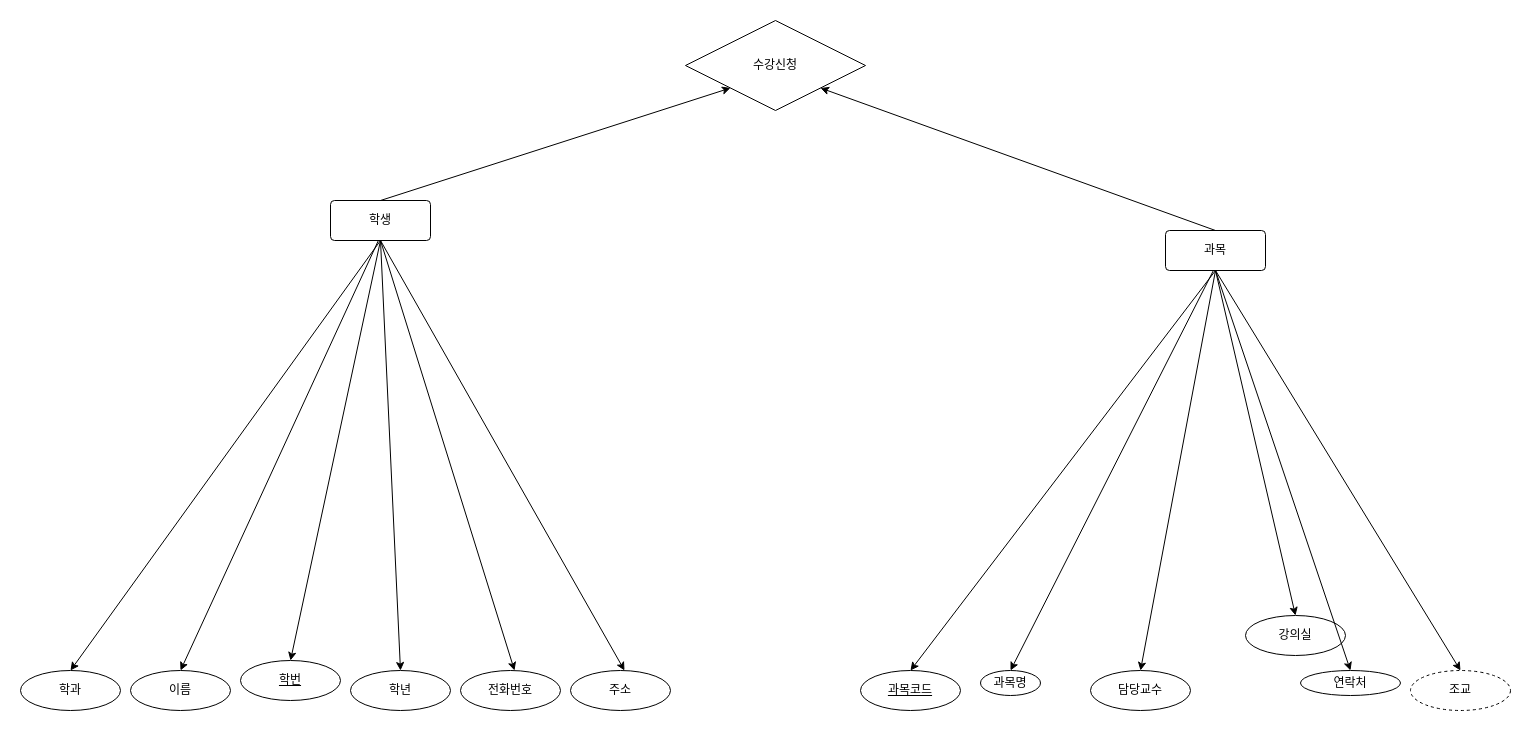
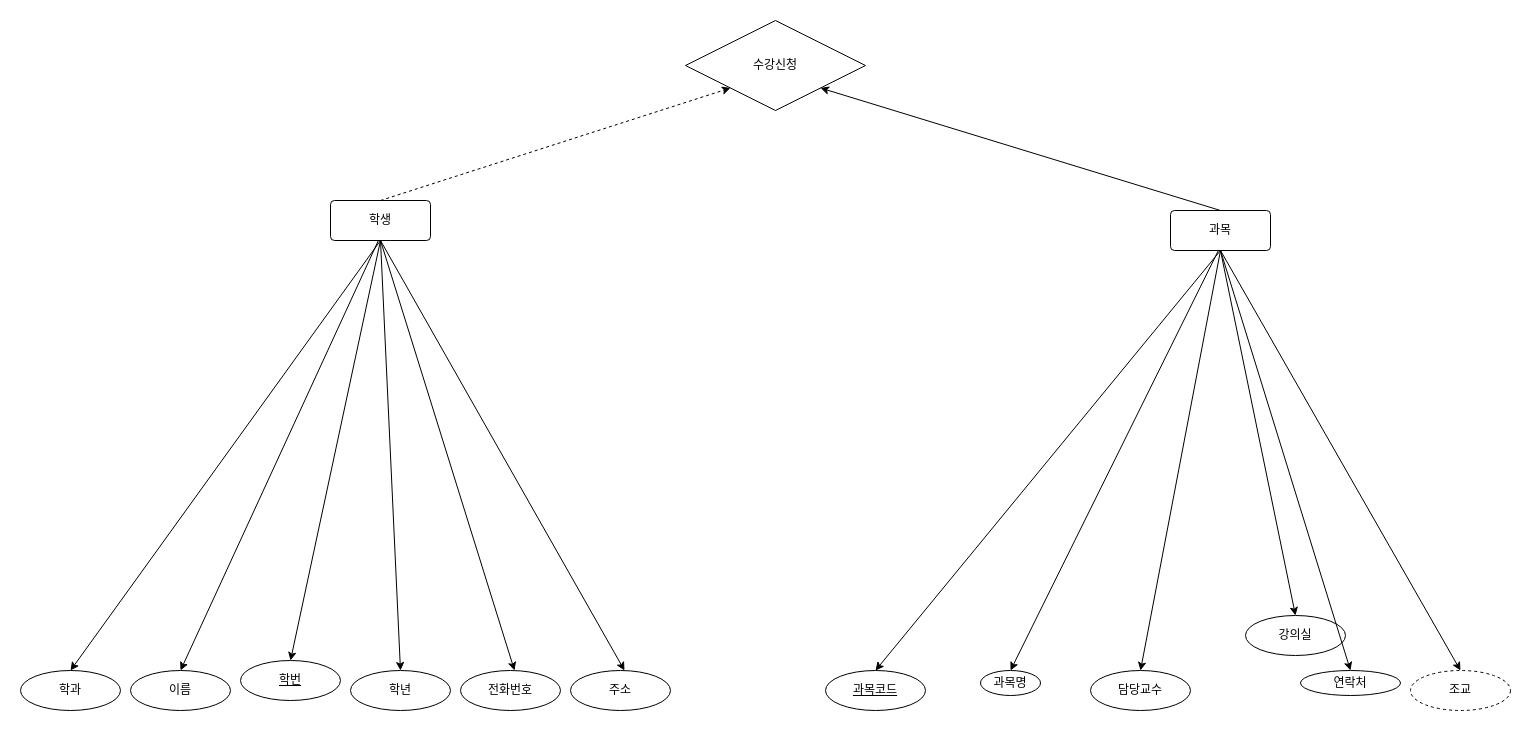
- <mxCell id="10" style="rounded=0;orthogonalLoop=1;jettySize=auto;html=1;exitX=0.5;exitY=0;exitDx=0;exitDy=0;entryX=0;entryY=1;entryDx=0;entryDy=0;" edge="1" parent="1" source="11" target="30"><mxGeometry relative="1" as="geometry" /></mxCell>
+ <mxCell id="10" style="rounded=0;orthogonalLoop=1;jettySize=auto;html=1;exitX=0.5;exitY=0;exitDx=0;exitDy=0;entryX=0;entryY=1;entryDx=0;entryDy=0;dashed=1;" edge="1" parent="1" source="11" target="30"><mxGeometry relative="1" as="geometry" /></mxCell>
- <mxCell id="25" value="과목" style="rounded=1;arcSize=10;whiteSpace=wrap;html=1;align=center;" vertex="1" parent="1"><mxGeometry x="1165" y="230" width="100" height="40" as="geometry" /></mxCell>
+ <mxCell id="25" value="과목" style="rounded=1;arcSize=10;whiteSpace=wrap;html=1;align=center;" vertex="1" parent="1"><mxGeometry x="1170" y="210" width="100" height="40" as="geometry" /></mxCell>
- <mxCell id="18" value="과목코드" style="ellipse;whiteSpace=wrap;html=1;align=center;fontStyle=4;" vertex="1" parent="1"><mxGeometry x="860" y="670" width="100" height="40" as="geometry" /></mxCell>
+ <mxCell id="18" value="과목코드" style="ellipse;whiteSpace=wrap;html=1;align=center;fontStyle=4;" vertex="1" parent="1"><mxGeometry x="825" y="670" width="100" height="40" as="geometry" /></mxCell>
